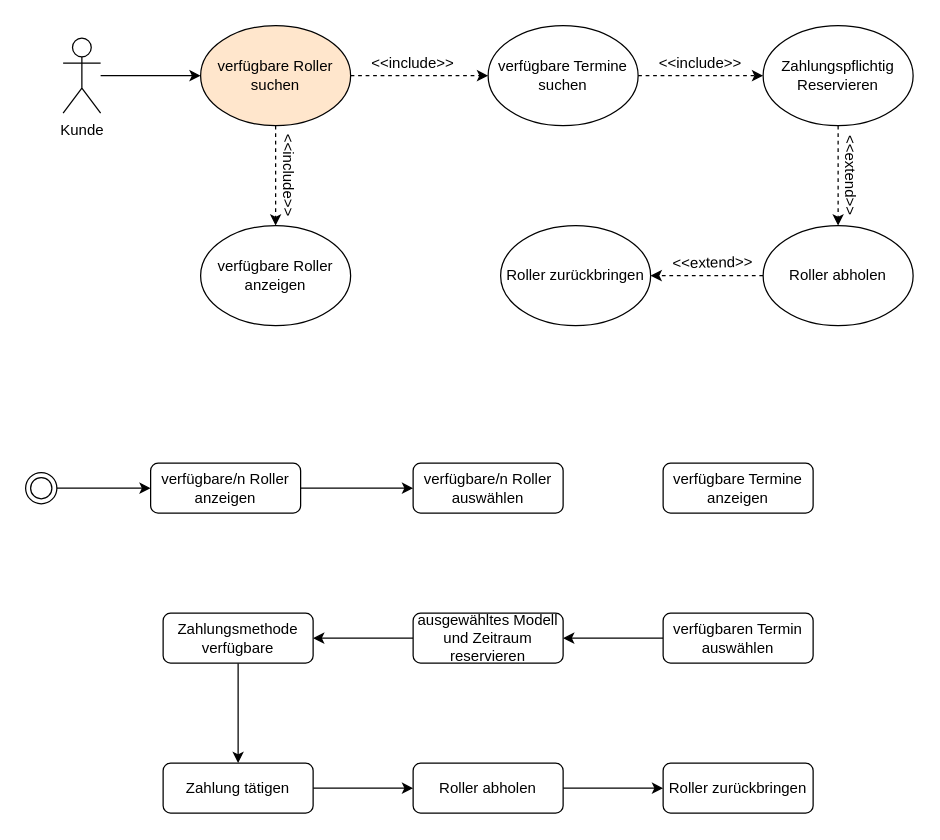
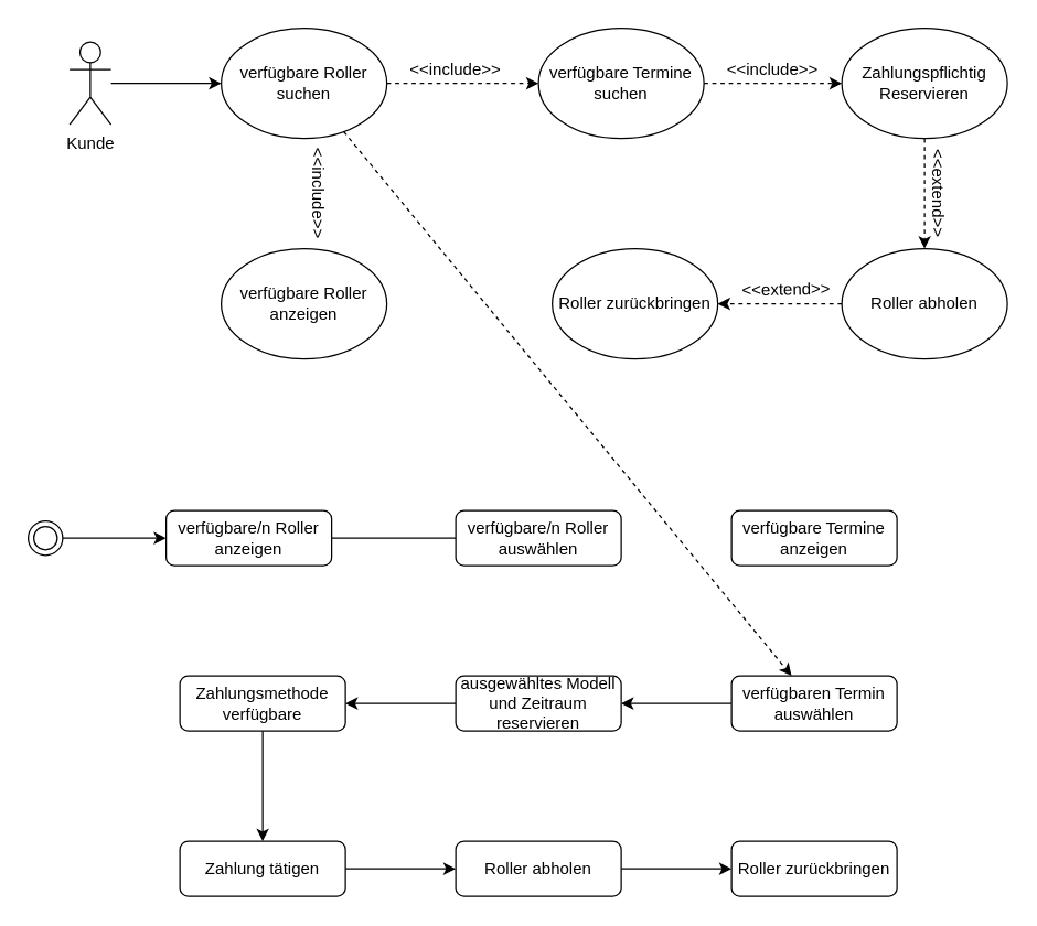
- <mxCell id="4" value="verfügbare Roller suchen" style="ellipse;whiteSpace=wrap;html=1;fillColor=#ffe6cc;" vertex="1" parent="1"><mxGeometry x="160" y="20" width="120" height="80" as="geometry" /></mxCell>
+ <mxCell id="4" value="verfügbare Roller suchen" style="ellipse;whiteSpace=wrap;html=1;" vertex="1" parent="1"><mxGeometry x="160" y="20" width="120" height="80" as="geometry" /></mxCell>
- <mxCell id="33" value="" style="endArrow=classic;html=1;entryX=0.5;entryY=0;entryDx=0;entryDy=0;dashed=1;" edge="1" parent="1" source="4" target="7"><mxGeometry width="50" height="50" relative="1" as="geometry"><mxPoint x="220" y="150" as="sourcePoint" /><mxPoint x="250" y="160" as="targetPoint" /></mxGeometry></mxCell>
+ <mxCell id="33" value="" style="endArrow=classic;html=1;dashed=1;" edge="1" parent="1" source="4" target="18"><mxGeometry width="50" height="50" relative="1" as="geometry"><mxPoint x="220" y="150" as="sourcePoint" /><mxPoint x="250" y="160" as="targetPoint" /></mxGeometry></mxCell>
- <mxCell id="36" value="" style="endArrow=classic;html=1;entryX=0;entryY=0.5;entryDx=0;entryDy=0;" edge="1" parent="1" source="14" target="15"><mxGeometry width="50" height="50" relative="1" as="geometry"><mxPoint x="240" y="440" as="sourcePoint" /><mxPoint x="310.711" y="390" as="targetPoint" /></mxGeometry></mxCell>
+ <mxCell id="36" value="" style="endArrow=none;html=1;entryX=0;entryY=0.5;entryDx=0;entryDy=0;" edge="1" parent="1" source="14" target="15"><mxGeometry width="50" height="50" relative="1" as="geometry"><mxPoint x="240" y="440" as="sourcePoint" /><mxPoint x="310.711" y="390" as="targetPoint" /></mxGeometry></mxCell>
